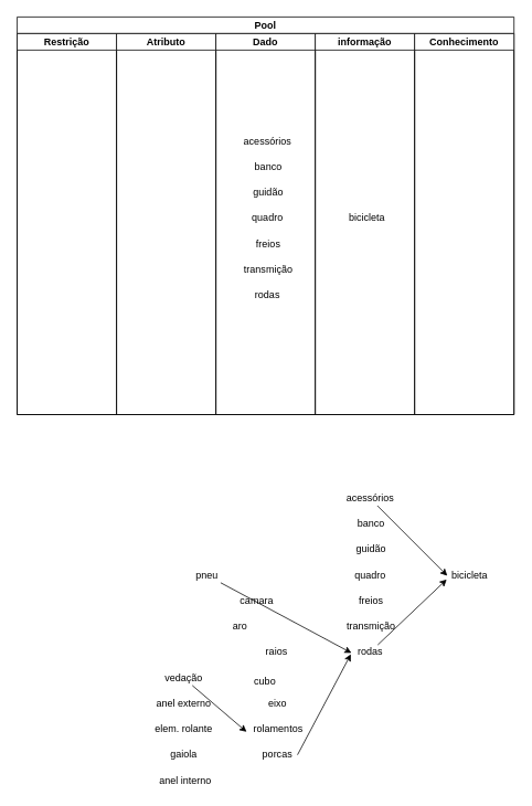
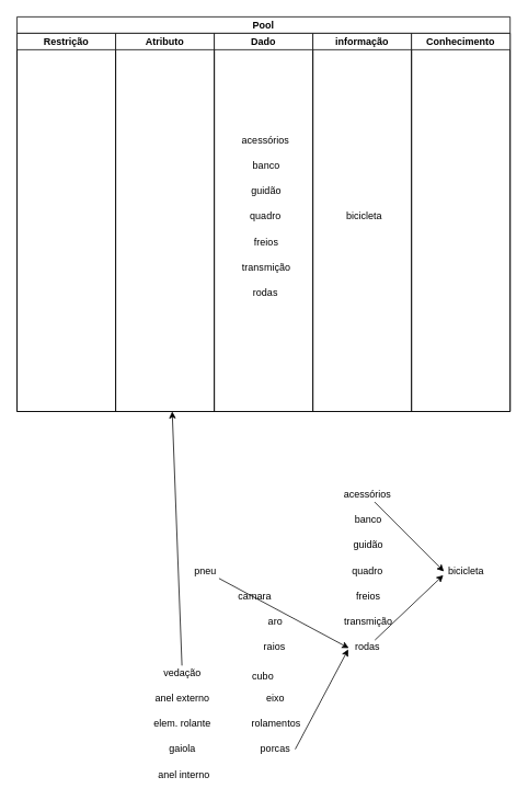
- <mxCell id="27" value="aro" style="text;html=1;resizable=0;autosize=1;align=center;verticalAlign=middle;points=[];fillColor=none;strokeColor=none;rounded=0;" vertex="1" parent="1"><mxGeometry x="275" y="747" width="27" height="18" as="geometry" /></mxCell>
+ <mxCell id="27" value="aro" style="text;html=1;resizable=0;autosize=1;align=center;verticalAlign=middle;points=[];fillColor=none;strokeColor=none;rounded=0;" vertex="1" parent="1"><mxGeometry x="320" y="747" width="27" height="18" as="geometry" /></mxCell>
- <mxCell id="40" value="" style="edgeStyle=none;html=1;entryX=-0.043;entryY=0.667;entryDx=0;entryDy=0;entryPerimeter=0;" edge="1" parent="1" source="41" target="32"><mxGeometry relative="1" as="geometry" /></mxCell>
+ <mxCell id="40" value="" style="edgeStyle=none;html=1;" edge="1" parent="1" source="41" target="4"><mxGeometry relative="1" as="geometry" /></mxCell>
